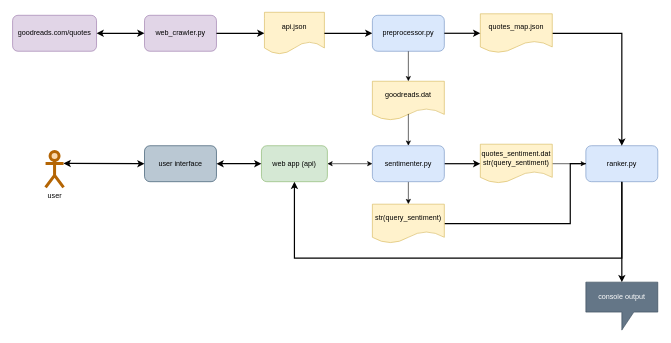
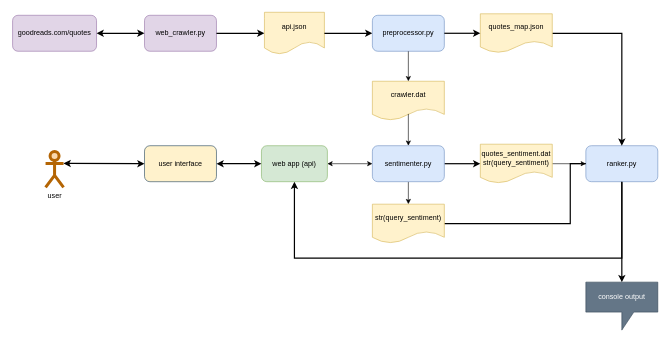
- <mxCell id="16" value="goodreads.dat" style="shape=document;whiteSpace=wrap;html=1;boundedLbl=1;fillColor=#fff2cc;strokeColor=#d6b656;" vertex="1" parent="1"><mxGeometry x="620" y="135" width="120" height="65" as="geometry" /></mxCell>
+ <mxCell id="16" value="crawler.dat" style="shape=document;whiteSpace=wrap;html=1;boundedLbl=1;fillColor=#fff2cc;strokeColor=#d6b656;" vertex="1" parent="1"><mxGeometry x="620" y="135" width="120" height="65" as="geometry" /></mxCell>
- <mxCell id="25" value="user interface" style="rounded=1;whiteSpace=wrap;html=1;fillColor=#bac8d3;strokeColor=#23445d;" vertex="1" parent="1"><mxGeometry x="240" y="242.5" width="120" height="60" as="geometry" /></mxCell>
+ <mxCell id="25" value="user interface" style="rounded=1;whiteSpace=wrap;html=1;fillColor=#fff2cc;strokeColor=#23445d;" vertex="1" parent="1"><mxGeometry x="240" y="242.5" width="120" height="60" as="geometry" /></mxCell>
